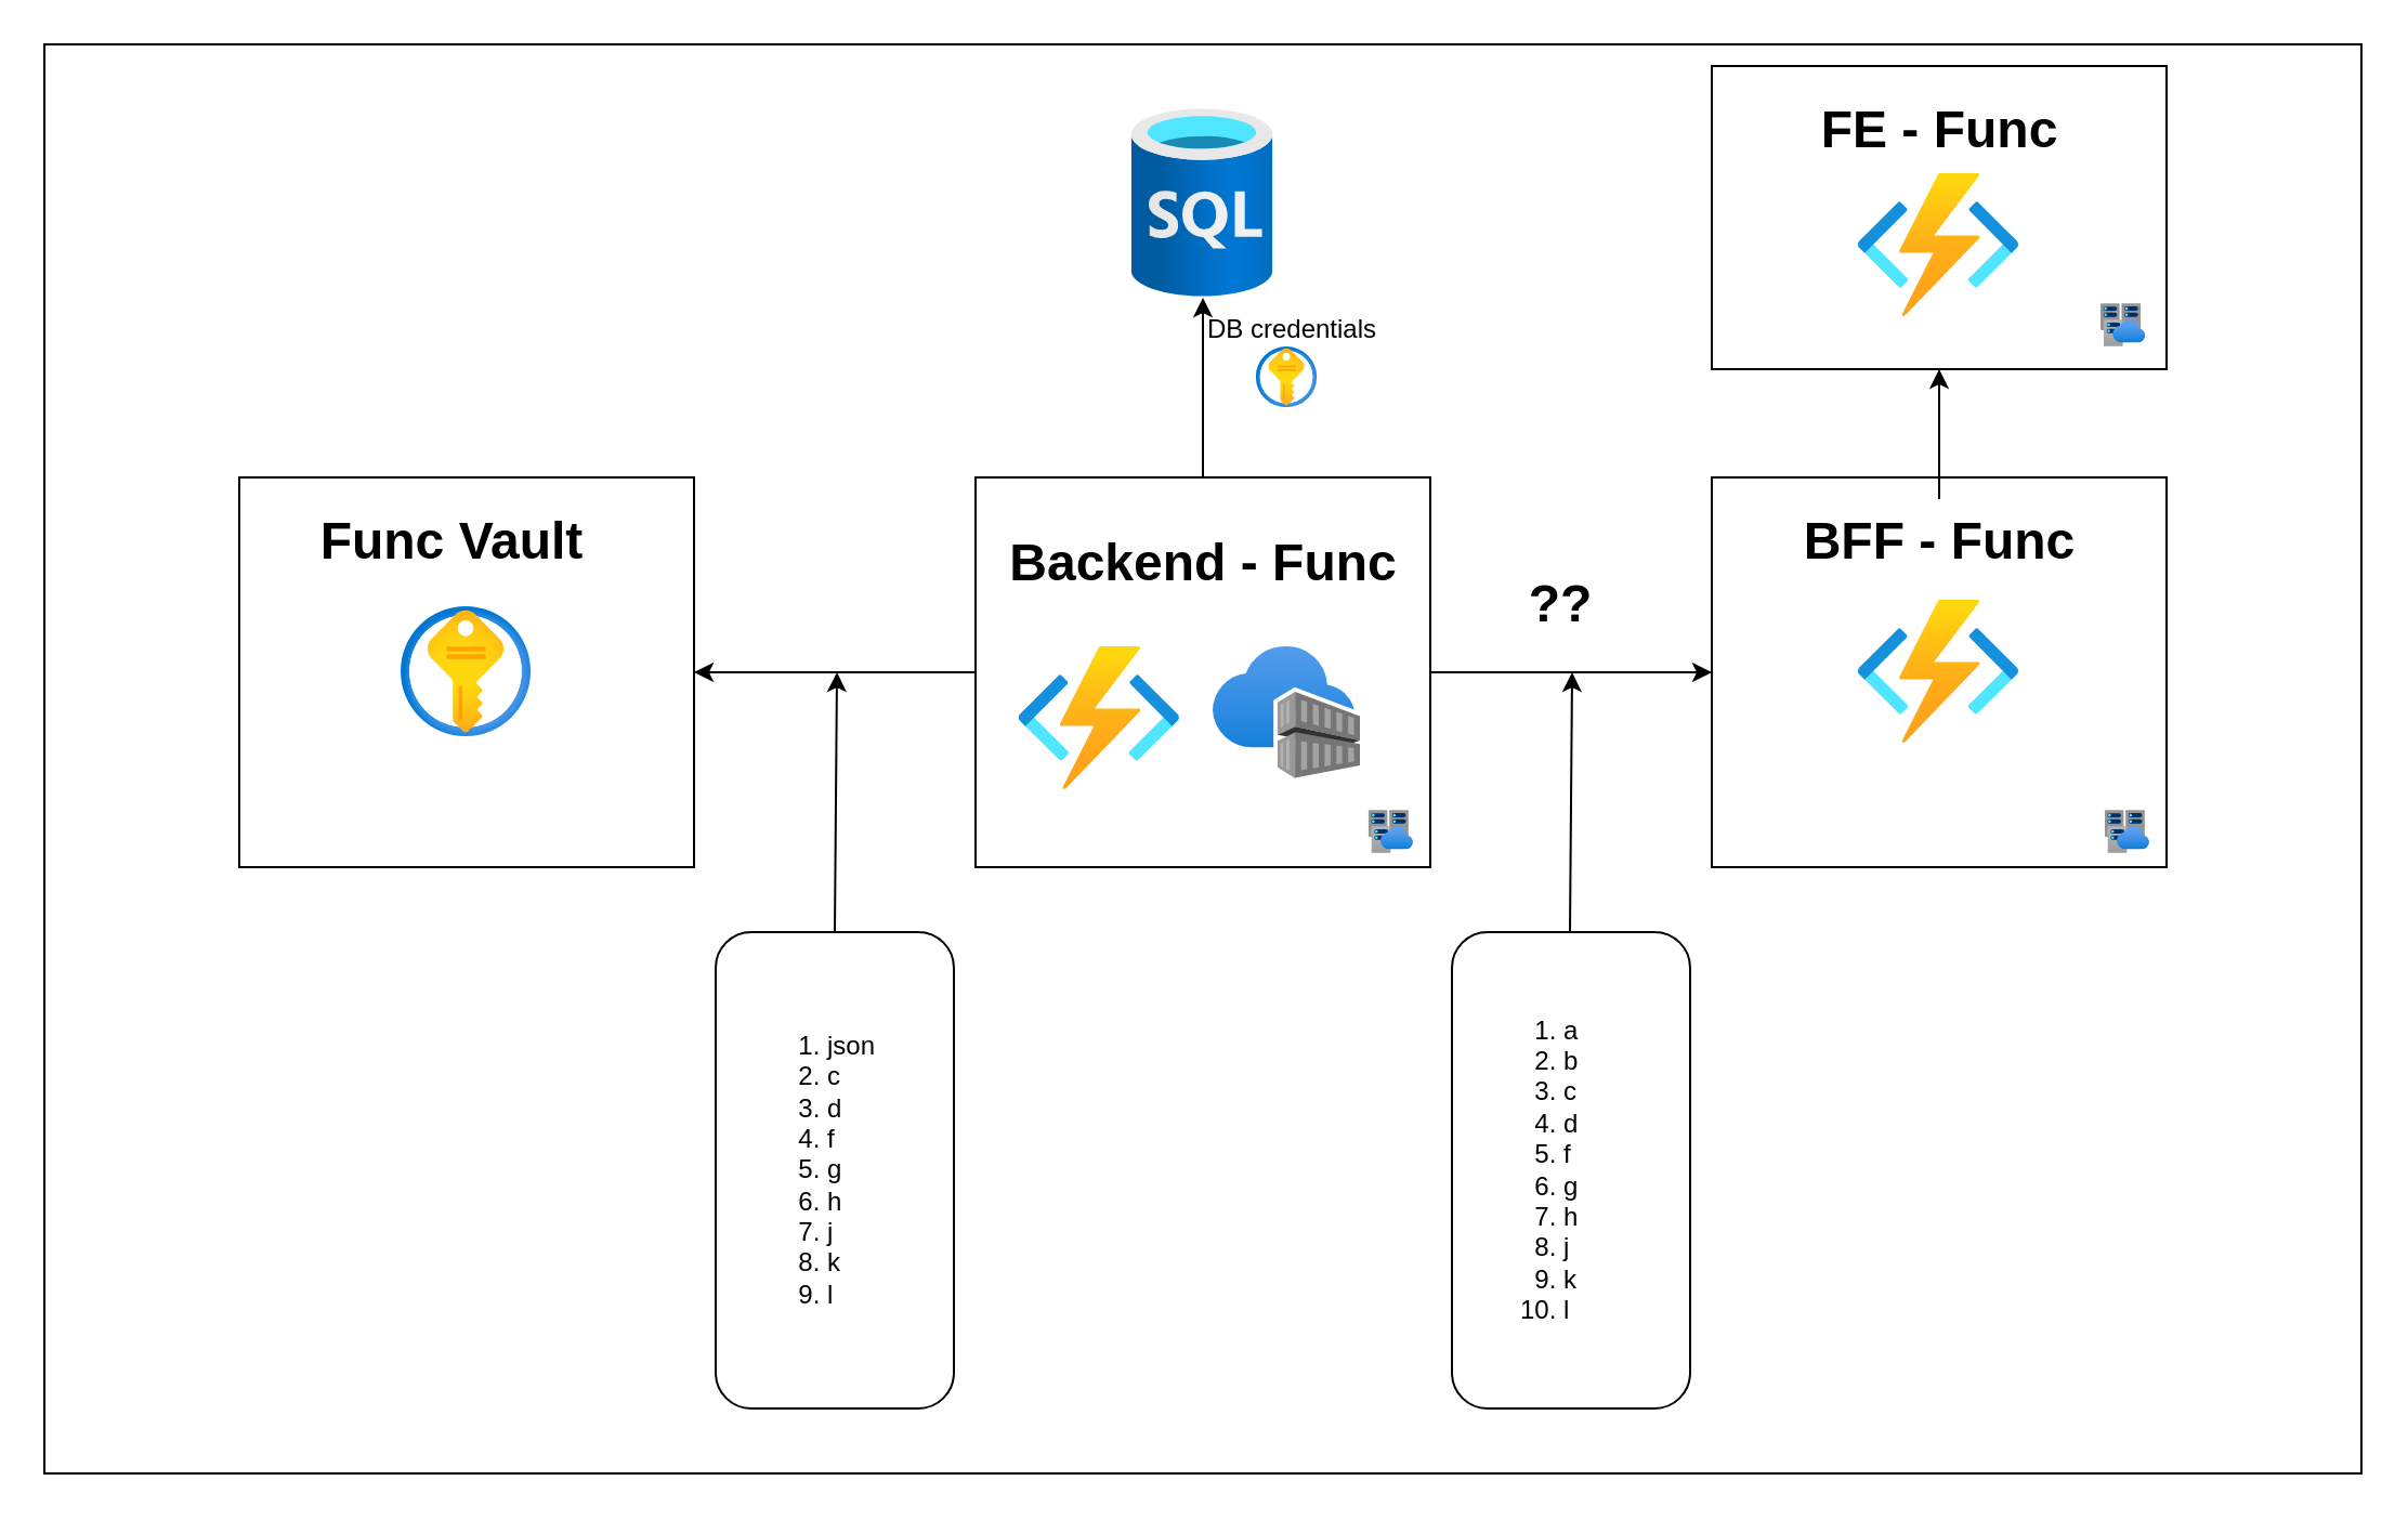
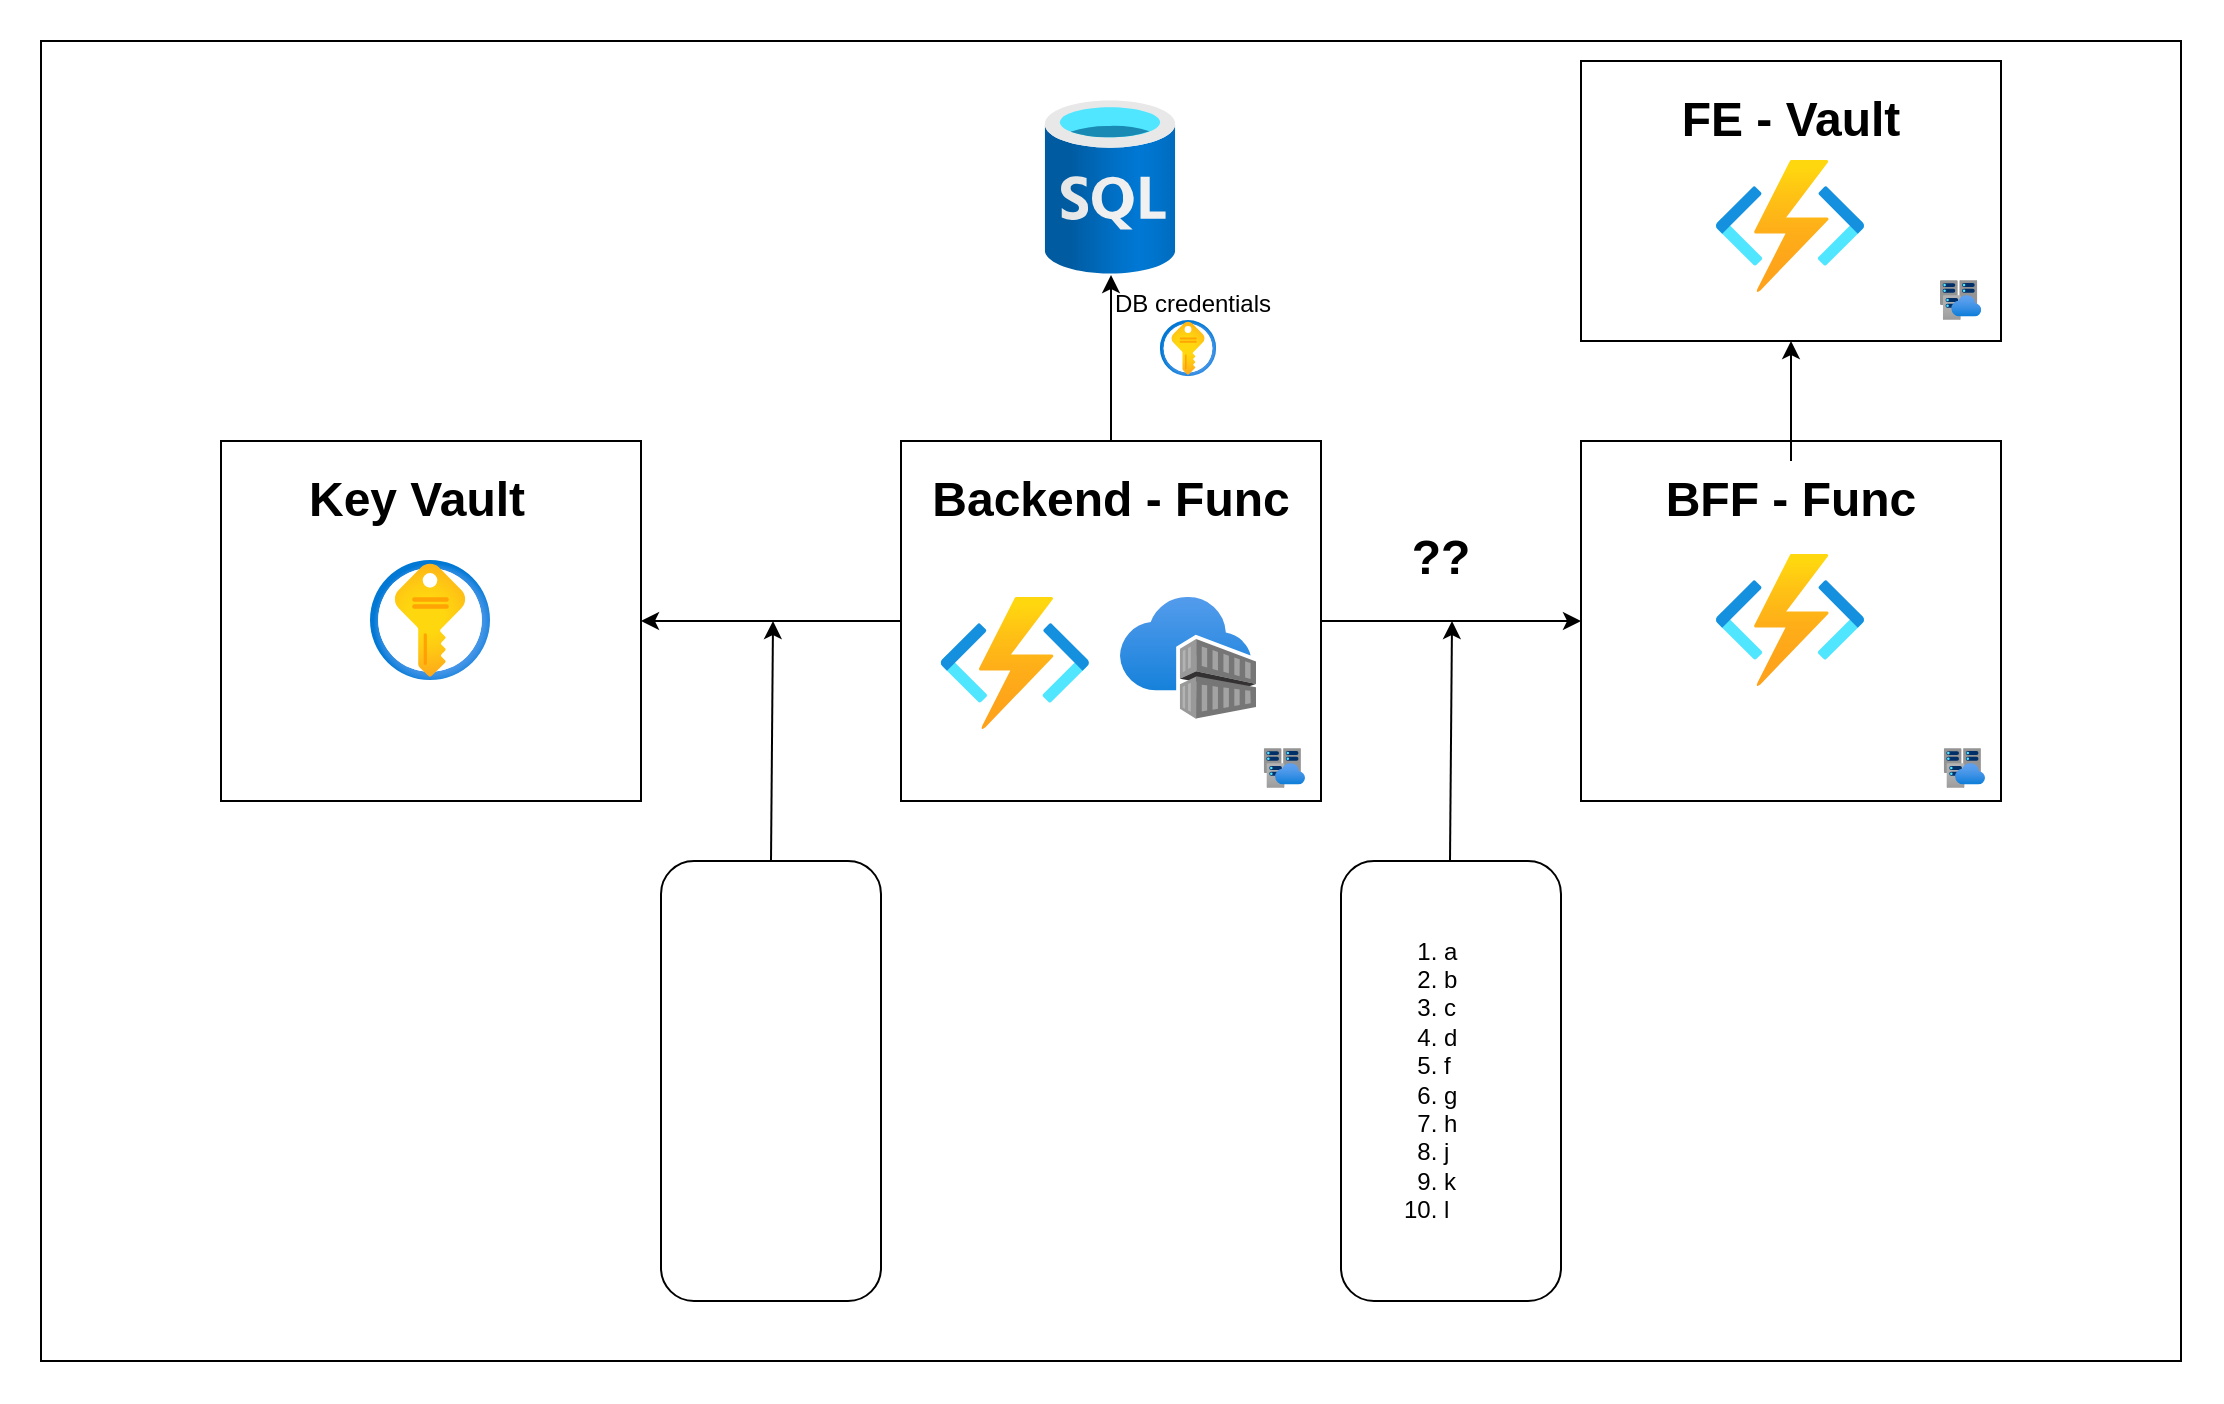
- <mxCell id="30" value="FE - Func" style="text;strokeColor=none;fillColor=none;html=1;fontSize=24;fontStyle=1;verticalAlign=middle;align=center;" vertex="1" parent="1"><mxGeometry x="797.5" y="40" width="195" height="40" as="geometry" /></mxCell>
+ <mxCell id="30" value="FE - Vault" style="text;strokeColor=none;fillColor=none;html=1;fontSize=24;fontStyle=1;verticalAlign=middle;align=center;" vertex="1" parent="1"><mxGeometry x="797.5" y="40" width="195" height="40" as="geometry" /></mxCell>
- <mxCell id="14" value="Func Vault" style="text;strokeColor=none;fillColor=none;html=1;fontSize=24;fontStyle=1;verticalAlign=middle;align=center;" vertex="1" parent="1"><mxGeometry x="110" y="230" width="195" height="40" as="geometry" /></mxCell>
+ <mxCell id="14" value="Key Vault" style="text;strokeColor=none;fillColor=none;html=1;fontSize=24;fontStyle=1;verticalAlign=middle;align=center;" vertex="1" parent="1"><mxGeometry x="110" y="230" width="195" height="40" as="geometry" /></mxCell>
- <mxCell id="9" value="Backend - Func" style="text;strokeColor=none;fillColor=none;html=1;fontSize=24;fontStyle=1;verticalAlign=middle;align=center;" vertex="1" parent="1"><mxGeometry x="457.5" y="240" width="195" height="40" as="geometry" /></mxCell>
+ <mxCell id="9" value="Backend - Func" style="text;strokeColor=none;fillColor=none;html=1;fontSize=24;fontStyle=1;verticalAlign=middle;align=center;" vertex="1" parent="1"><mxGeometry x="457.5" y="230" width="195" height="40" as="geometry" /></mxCell>
- <mxCell id="23" value="&lt;ol&gt;&lt;li&gt;&lt;span style=&quot;background-color: initial;&quot;&gt;json&lt;/span&gt;&lt;br&gt;&lt;/li&gt;&lt;li&gt;c&lt;/li&gt;&lt;li&gt;d&lt;/li&gt;&lt;li&gt;f&lt;/li&gt;&lt;li&gt;g&lt;/li&gt;&lt;li&gt;h&lt;/li&gt;&lt;li&gt;j&lt;/li&gt;&lt;li&gt;k&lt;/li&gt;&lt;li&gt;l&lt;/li&gt;&lt;/ol&gt;" style="text;html=1;strokeColor=none;fillColor=none;align=left;verticalAlign=middle;whiteSpace=wrap;rounded=0;" vertex="1" parent="1"><mxGeometry x="340" y="440" width="90" height="200" as="geometry" /></mxCell>
